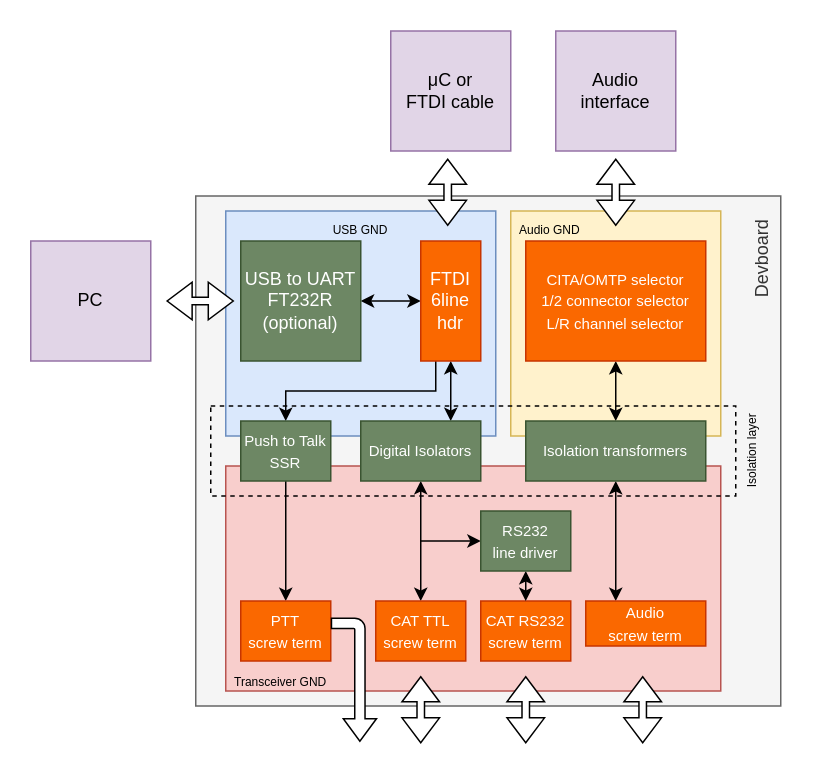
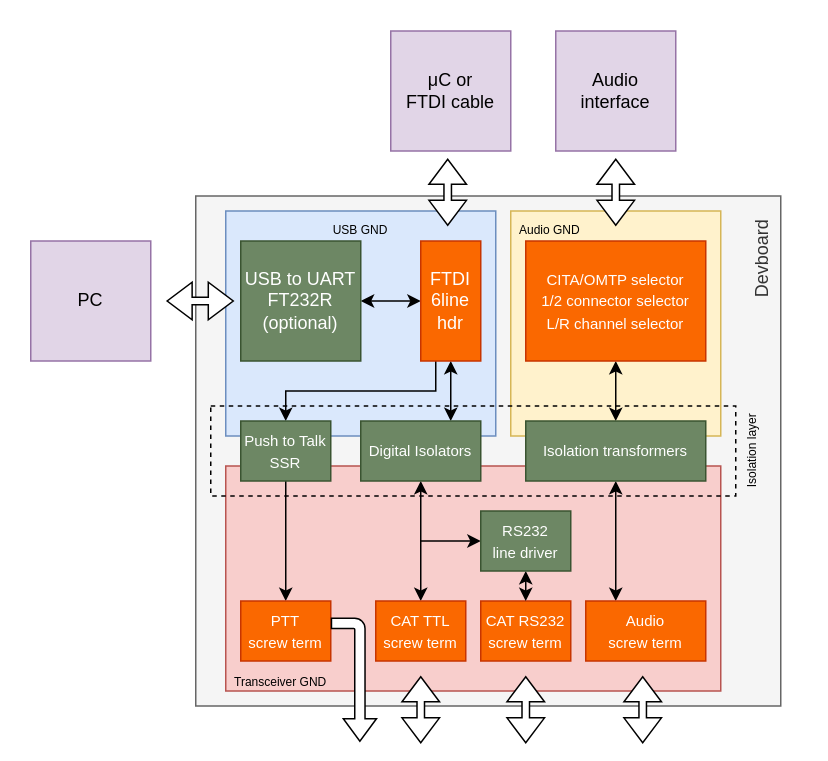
- <mxCell id="30" value="&lt;span style=&quot;font-size: 10px&quot;&gt;Audio&lt;br&gt;screw term&lt;br&gt;&lt;/span&gt;" style="rounded=0;whiteSpace=wrap;html=1;fillColor=#fa6800;strokeColor=#C73500;fontColor=#ffffff;" parent="1" vertex="1"><mxGeometry x="390" y="400" width="80" height="30" as="geometry" /></mxCell>
+ <mxCell id="30" value="&lt;span style=&quot;font-size: 10px&quot;&gt;Audio&lt;br&gt;screw term&lt;br&gt;&lt;/span&gt;" style="rounded=0;whiteSpace=wrap;html=1;fillColor=#fa6800;strokeColor=#C73500;fontColor=#ffffff;" parent="1" vertex="1"><mxGeometry x="390" y="400" width="80" height="40" as="geometry" /></mxCell>
